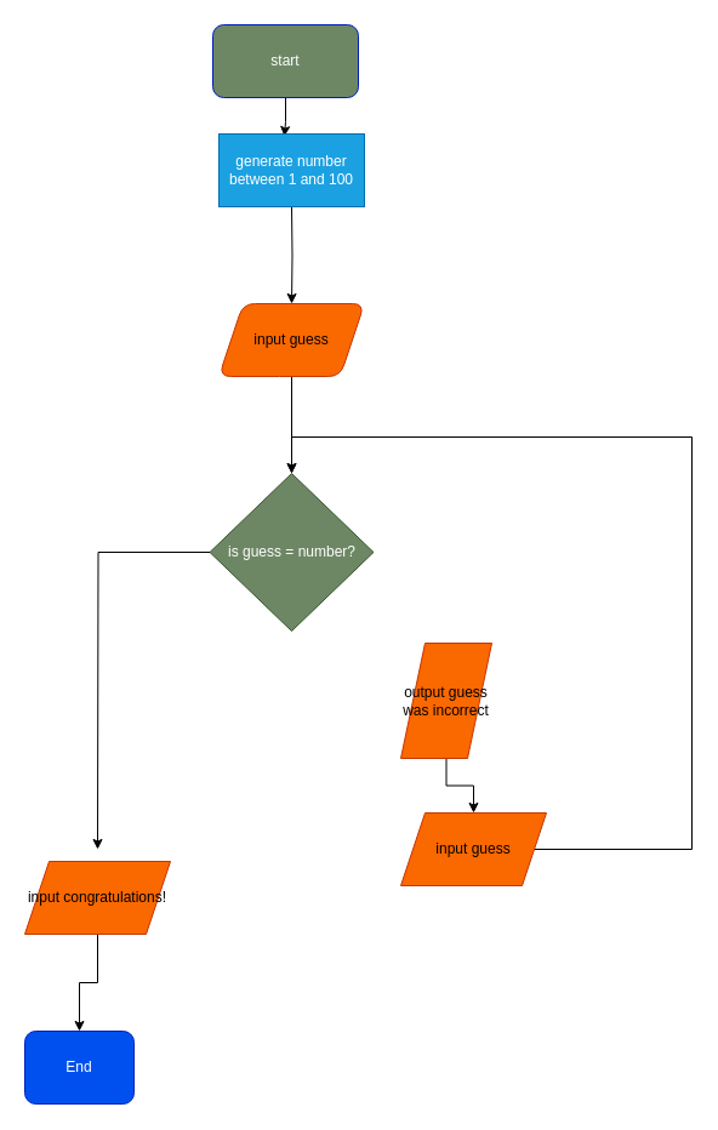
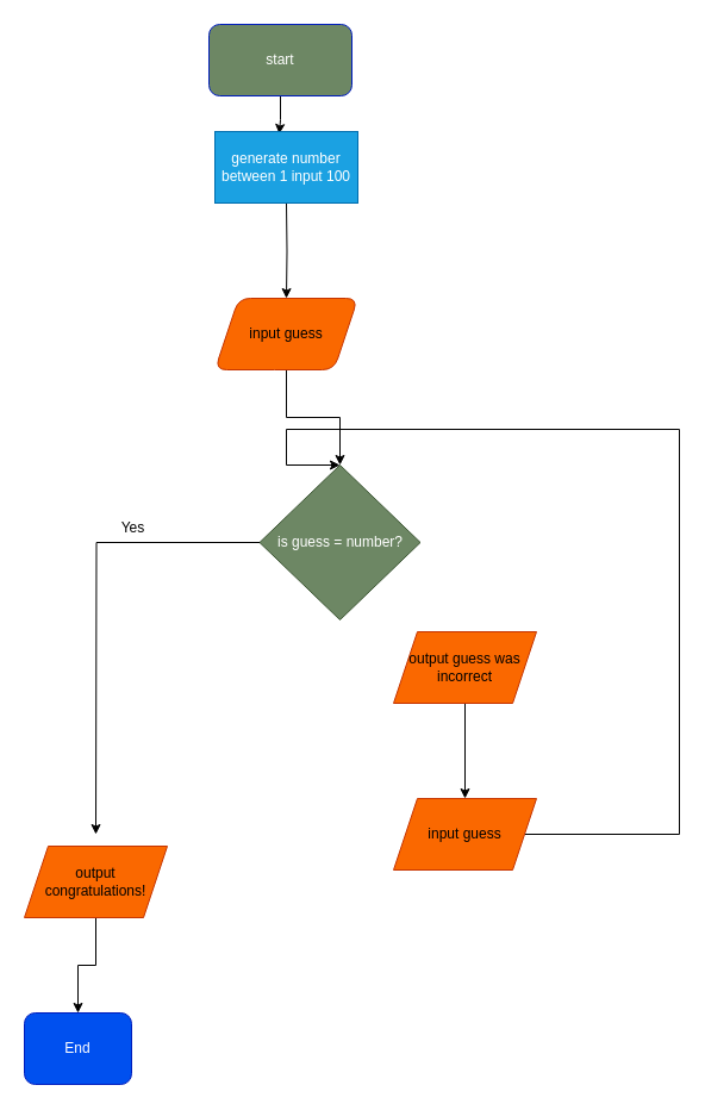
- <mxCell id="15" value="&lt;div&gt;generate number between 1 and 100&lt;/div&gt;" style="rounded=0;whiteSpace=wrap;html=1;fillColor=#1ba1e2;fontColor=#ffffff;strokeColor=#006EAF;" vertex="1" parent="1"><mxGeometry x="180" y="110" width="120" height="60" as="geometry" /></mxCell>
+ <mxCell id="15" value="&lt;div&gt;generate number between 1 input 100&lt;/div&gt;" style="rounded=0;whiteSpace=wrap;html=1;fillColor=#1ba1e2;fontColor=#ffffff;strokeColor=#006EAF;" vertex="1" parent="1"><mxGeometry x="180" y="110" width="120" height="60" as="geometry" /></mxCell>
+ <mxCell id="18" value="Yes" style="text;html=1;align=center;verticalAlign=middle;resizable=0;points=[];autosize=1;strokeColor=none;fillColor=none;" vertex="1" parent="1"><mxGeometry x="91" y="428" width="40" height="30" as="geometry" /></mxCell>
- <mxCell id="6" value="is guess = number?" style="rhombus;whiteSpace=wrap;html=1;fillColor=#6d8764;fontColor=#ffffff;strokeColor=#3A5431;" vertex="1" parent="1"><mxGeometry x="172.5" y="390" width="135" height="130" as="geometry" /></mxCell>
+ <mxCell id="6" value="is guess = number?" style="rhombus;whiteSpace=wrap;html=1;fillColor=#6d8764;fontColor=#ffffff;strokeColor=#3A5431;" vertex="1" parent="1"><mxGeometry x="217.5" y="390" width="135" height="130" as="geometry" /></mxCell>
- <mxCell id="8" value="&lt;div&gt;output guess was incorrect&lt;/div&gt;" style="shape=parallelogram;perimeter=parallelogramPerimeter;whiteSpace=wrap;html=1;fixedSize=1;fillColor=#fa6800;fontColor=#000000;strokeColor=#C73500;" vertex="1" parent="1"><mxGeometry x="330" y="530" width="75" height="95" as="geometry" /></mxCell>
+ <mxCell id="8" value="&lt;div&gt;output guess was incorrect&lt;/div&gt;" style="shape=parallelogram;perimeter=parallelogramPerimeter;whiteSpace=wrap;html=1;fixedSize=1;fillColor=#fa6800;fontColor=#000000;strokeColor=#C73500;" vertex="1" parent="1"><mxGeometry x="330" y="530" width="120" height="60" as="geometry" /></mxCell>
- <mxCell id="12" value="&lt;div&gt;input congratulations!&lt;/div&gt;" style="shape=parallelogram;perimeter=parallelogramPerimeter;whiteSpace=wrap;html=1;fixedSize=1;fillColor=#fa6800;fontColor=#000000;strokeColor=#C73500;" vertex="1" parent="1"><mxGeometry x="20" y="710" width="120" height="60" as="geometry" /></mxCell>
+ <mxCell id="12" value="&lt;div&gt;output congratulations!&lt;/div&gt;" style="shape=parallelogram;perimeter=parallelogramPerimeter;whiteSpace=wrap;html=1;fixedSize=1;fillColor=#fa6800;fontColor=#000000;strokeColor=#C73500;" vertex="1" parent="1"><mxGeometry x="20" y="710" width="120" height="60" as="geometry" /></mxCell>
